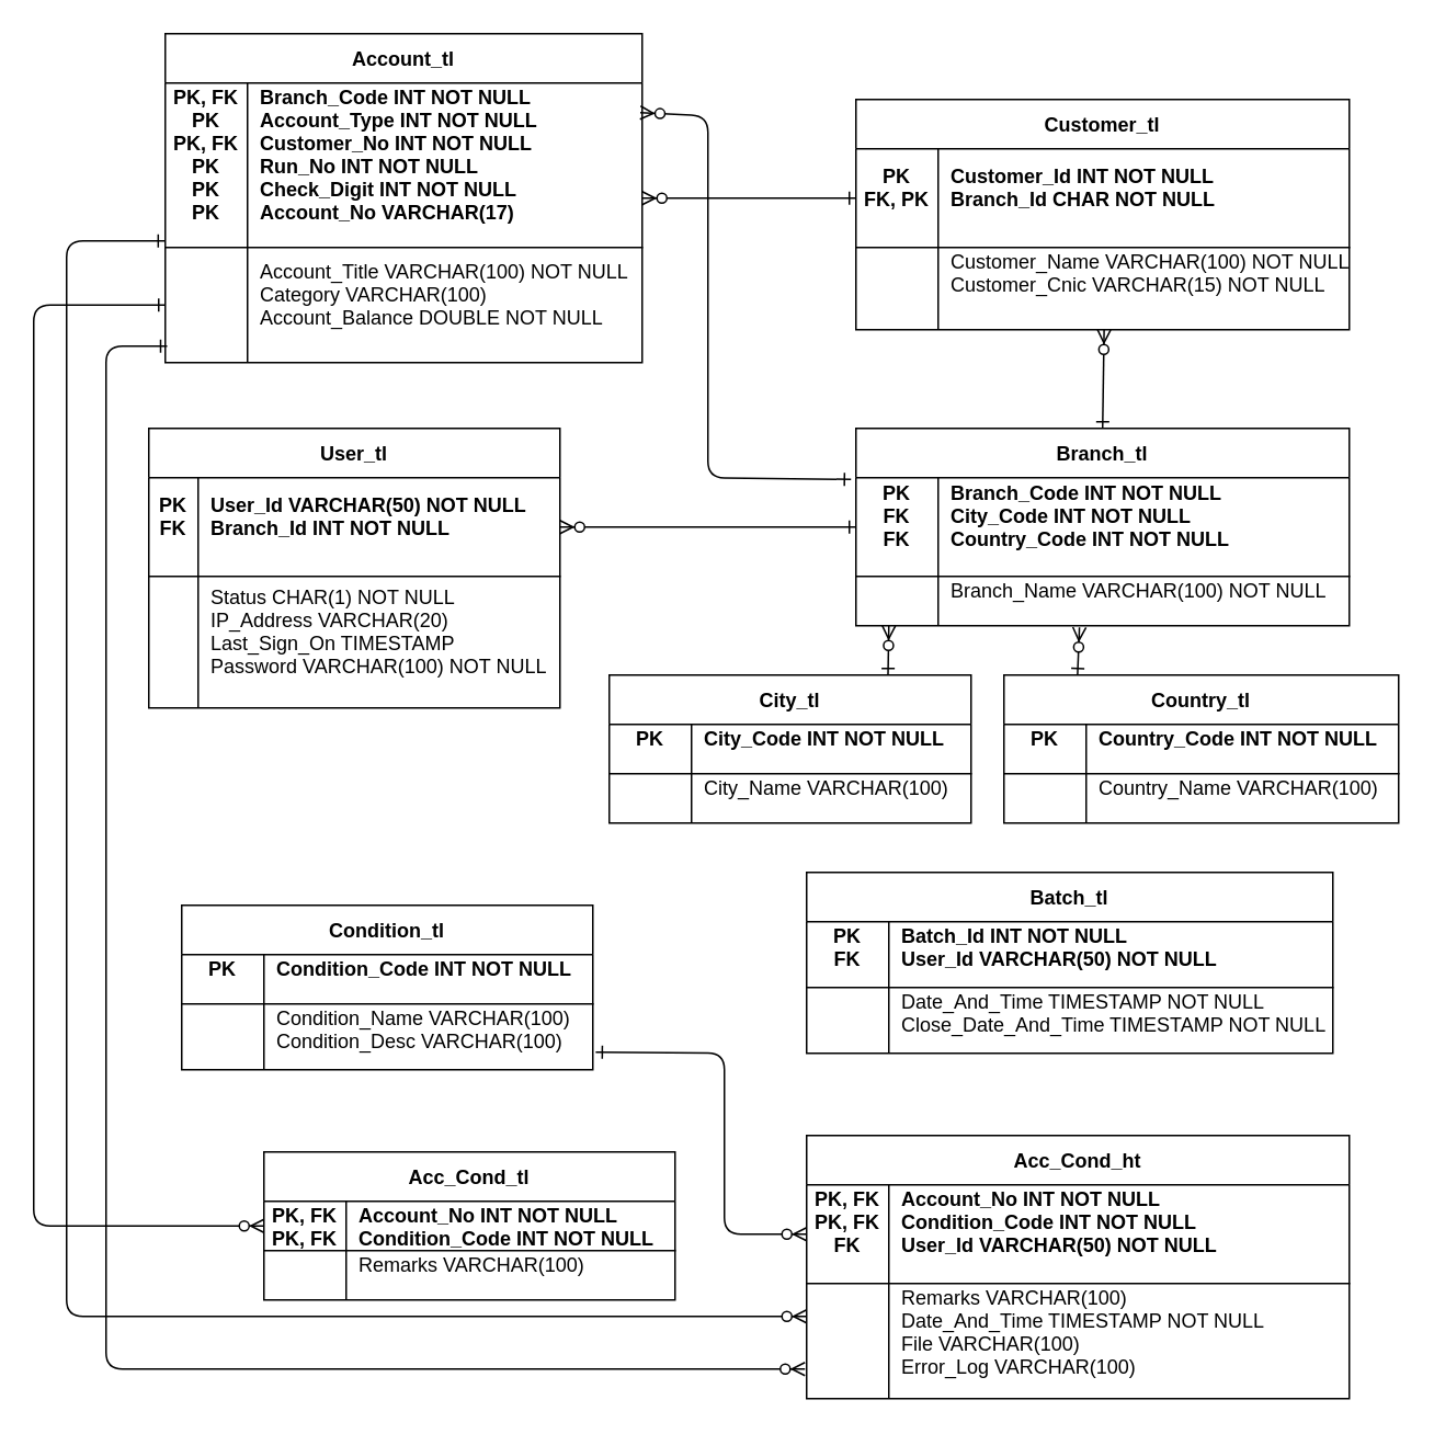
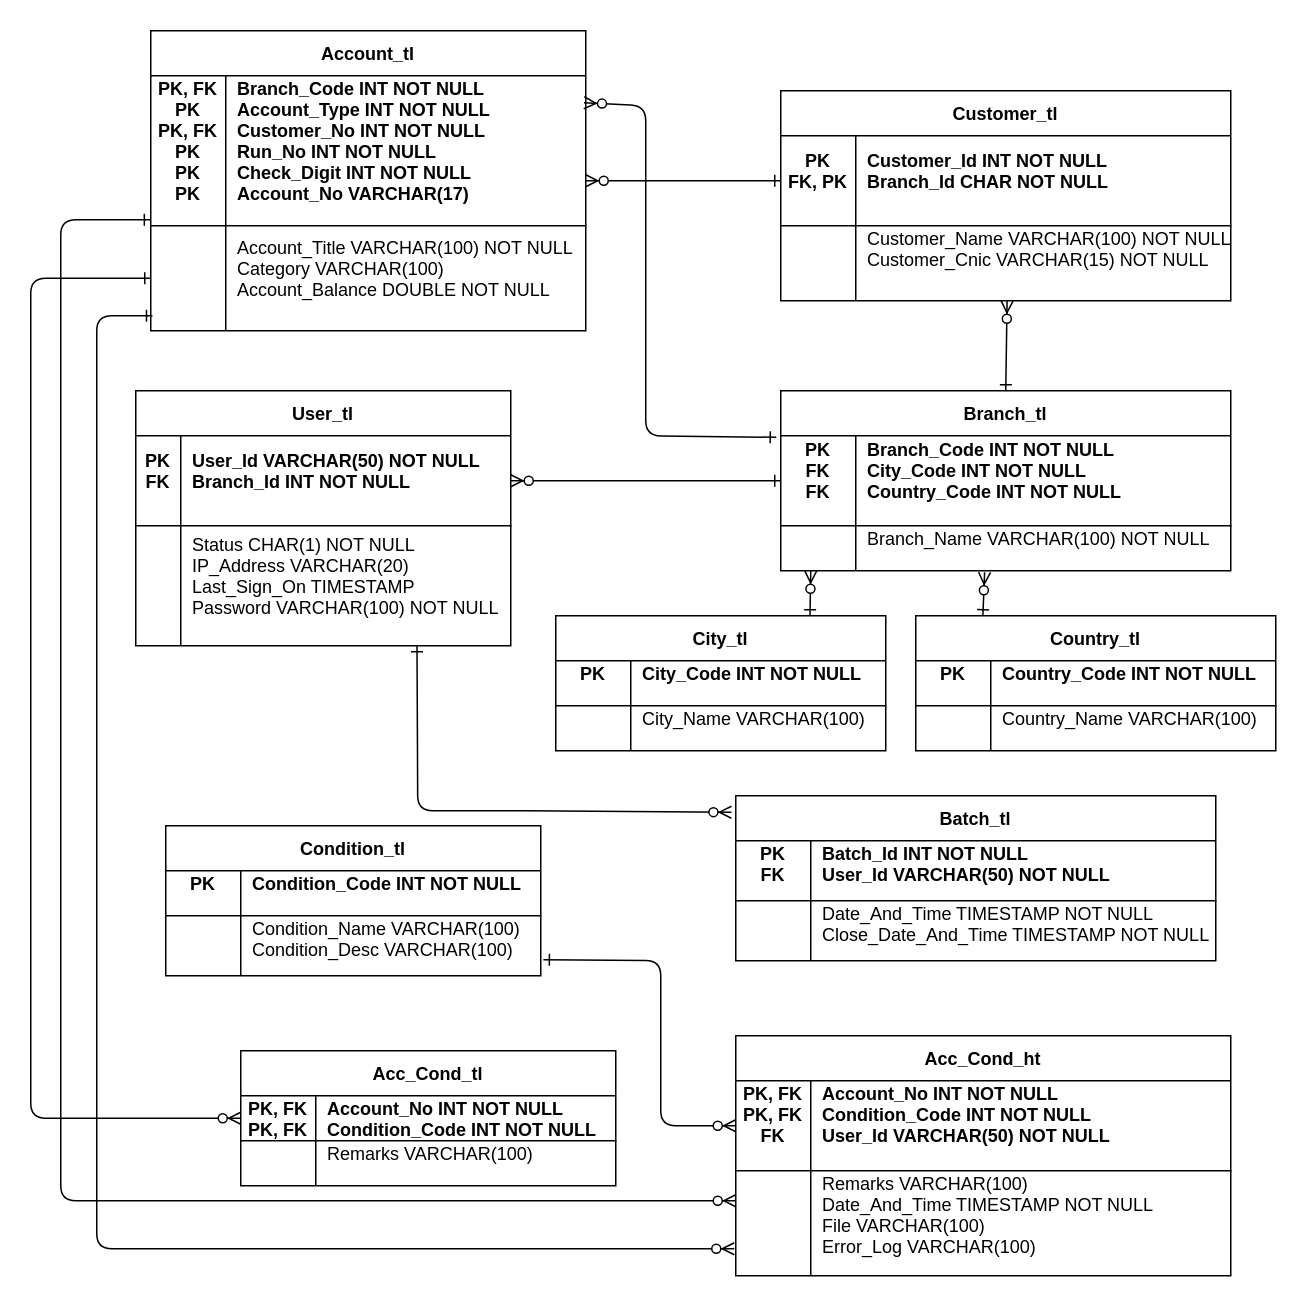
+ <mxCell id="78" value="" style="endArrow=ERzeroToMany;startArrow=ERone;endFill=1;startFill=0;exitX=0.75;exitY=1;exitDx=0;exitDy=0;entryX=-0.009;entryY=0.1;entryDx=0;entryDy=0;entryPerimeter=0;" edge="1" parent="1" source="3" target="45"><mxGeometry width="100" height="100" relative="1" as="geometry"><mxPoint x="530" y="330" as="sourcePoint" /><mxPoint x="350" y="330" as="targetPoint" /><Array as="points"><mxPoint x="278" y="540" /><mxPoint x="340" y="540" /></Array></mxGeometry></mxCell>
